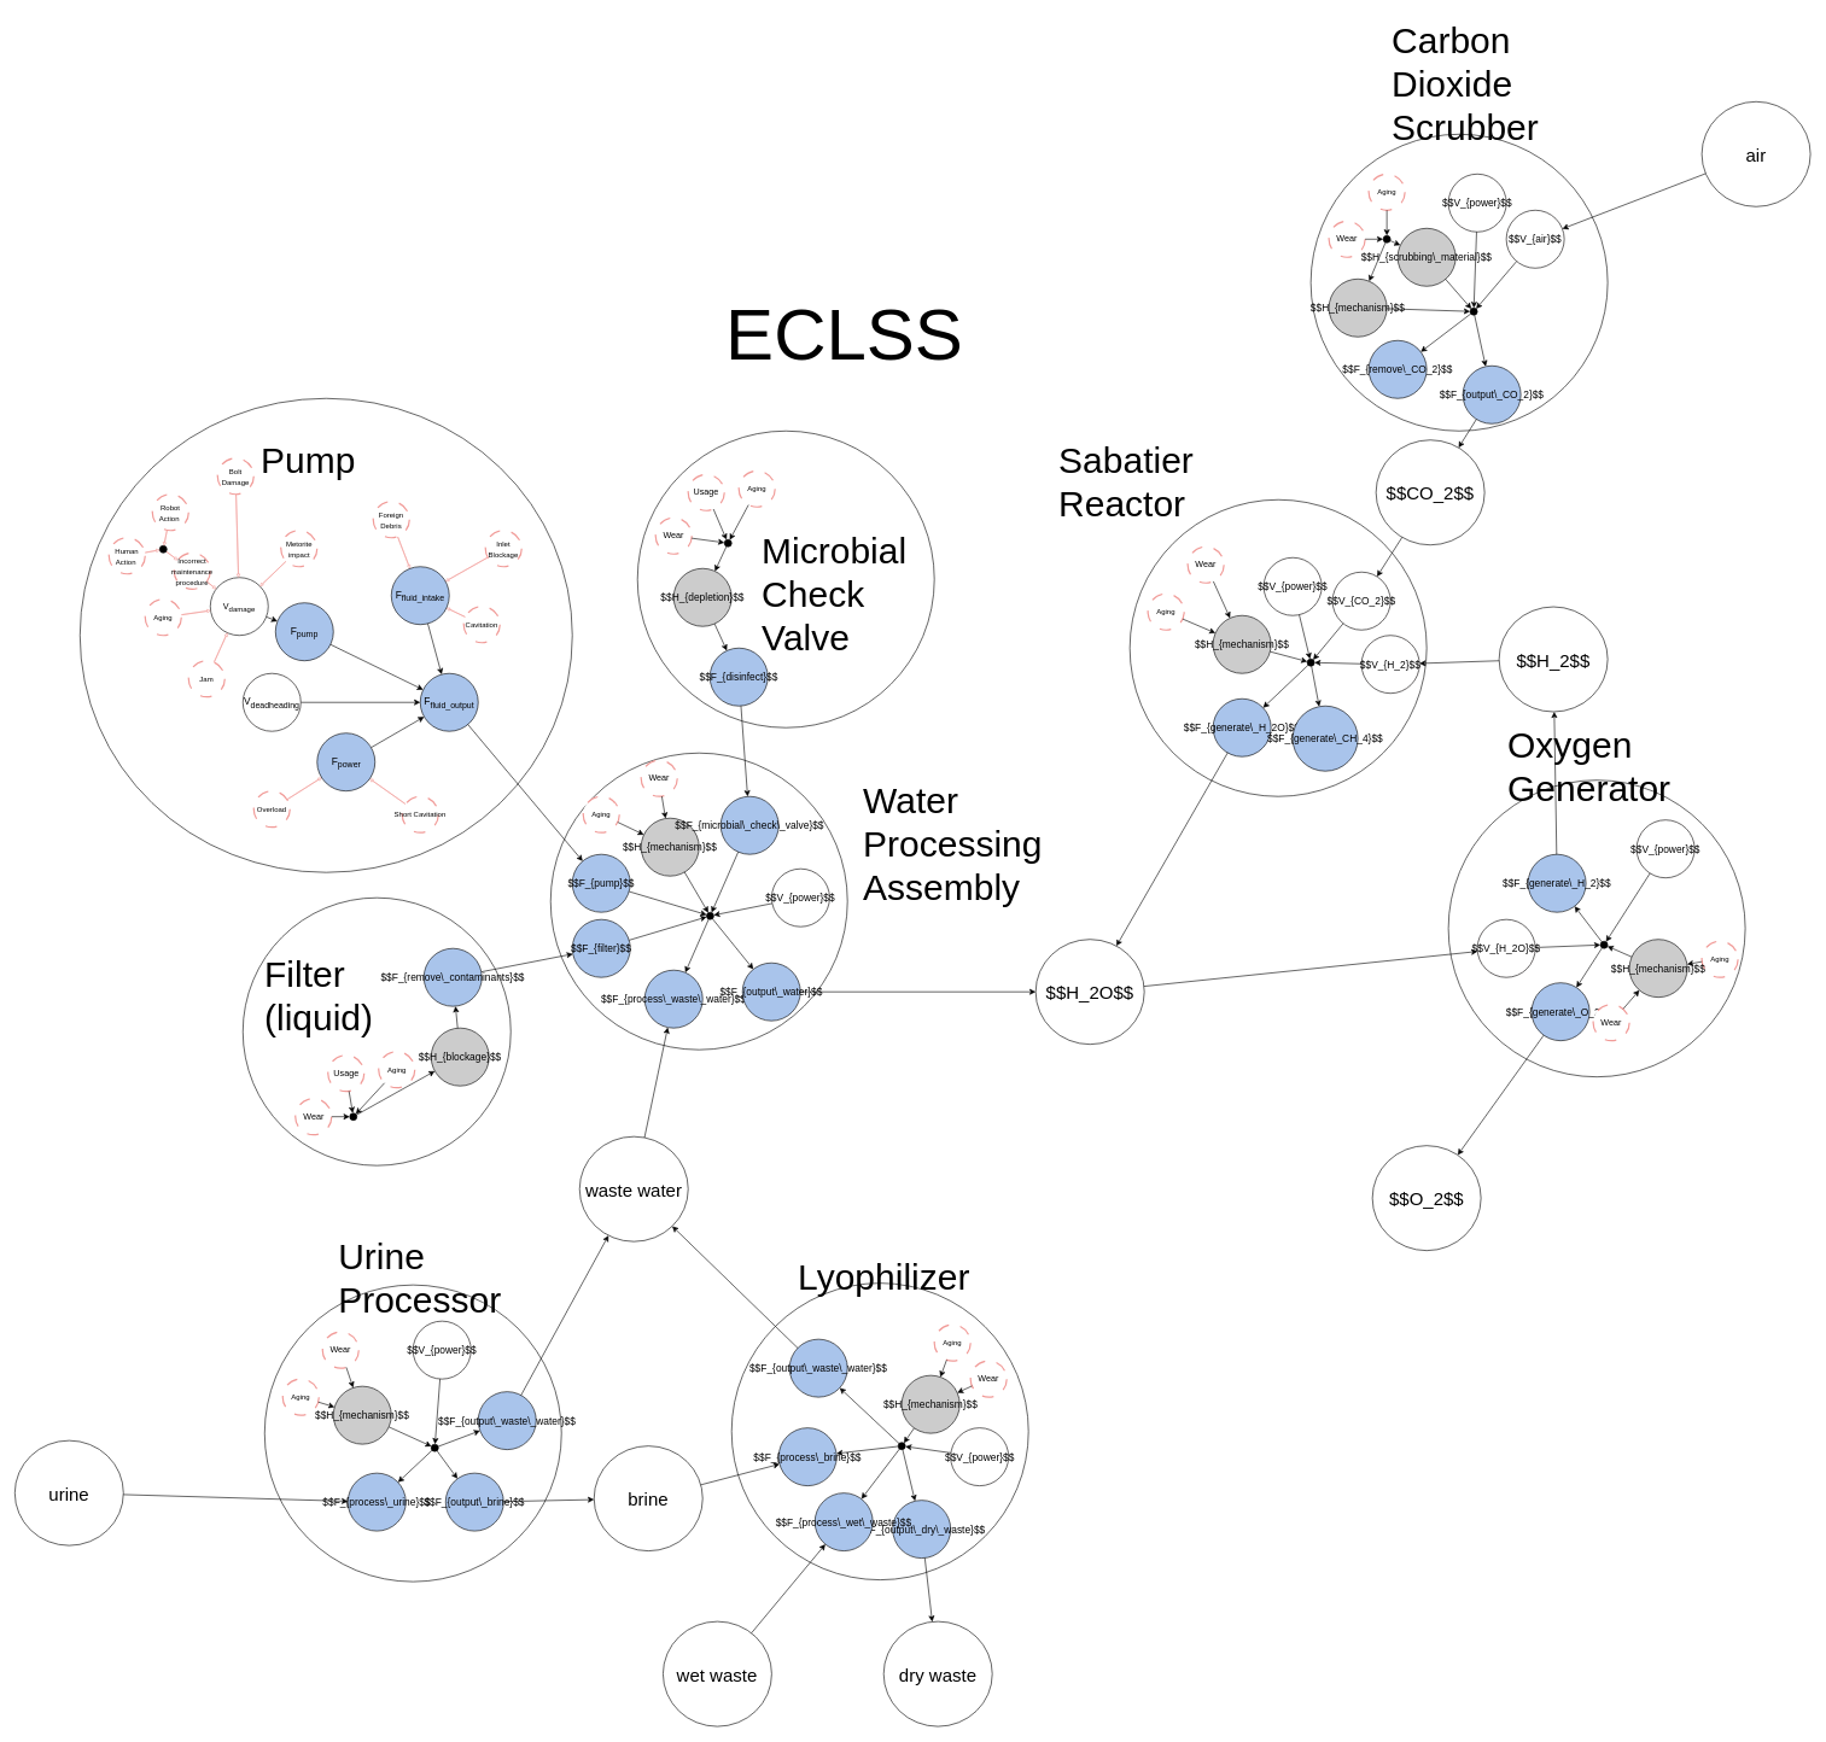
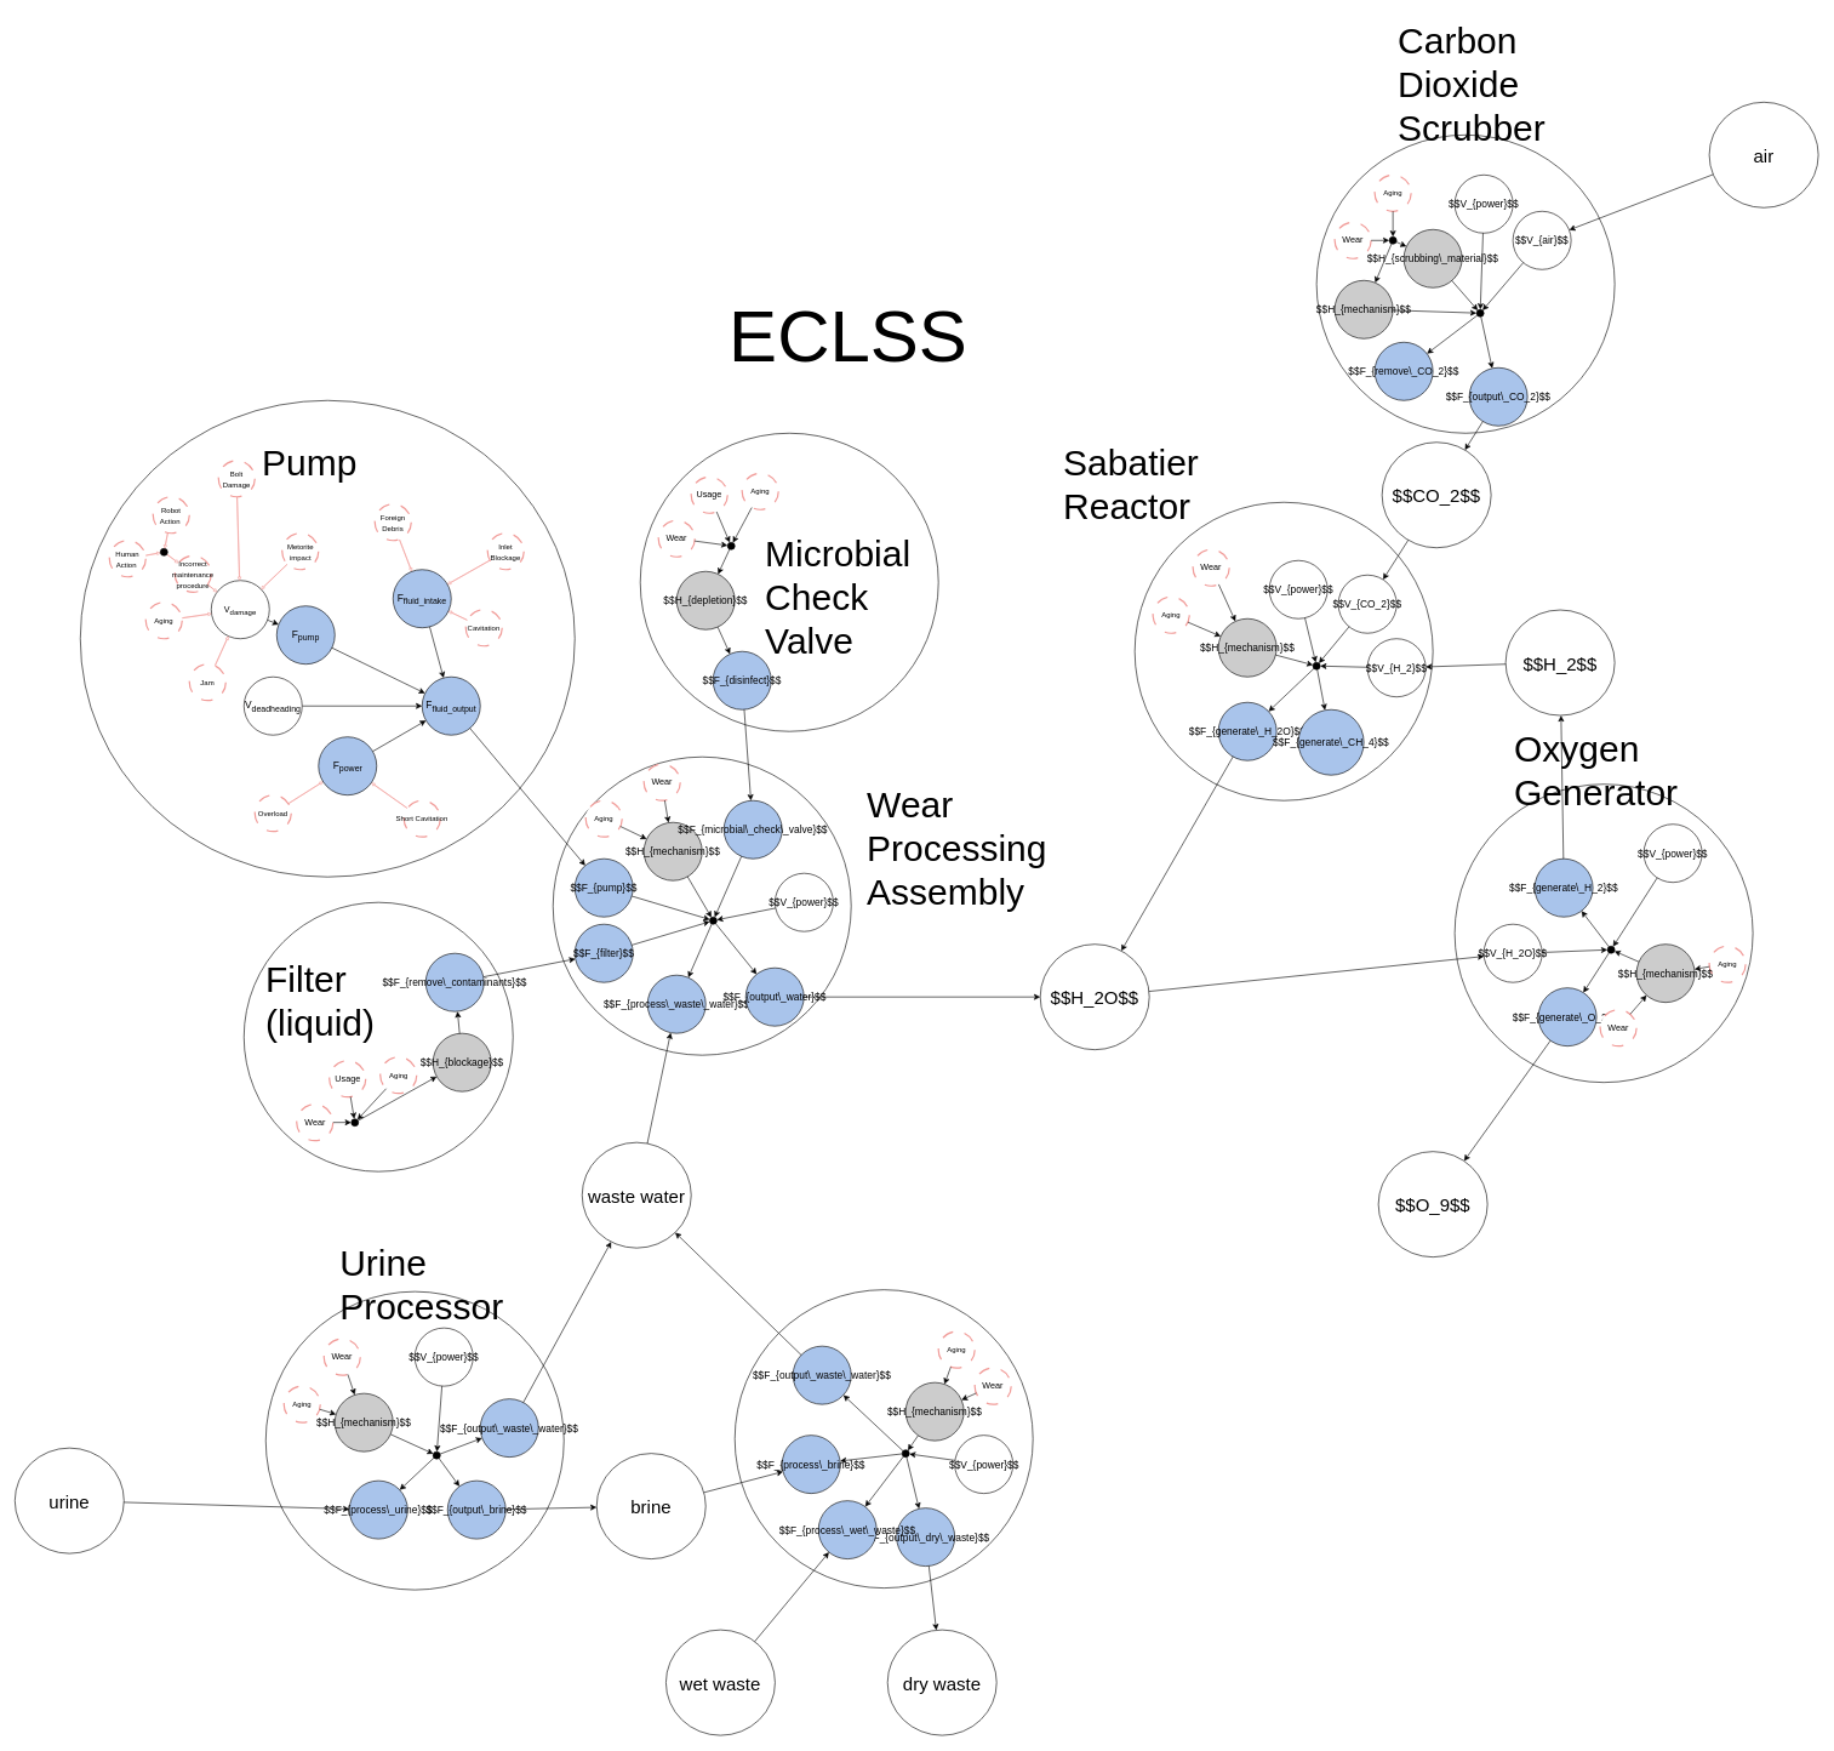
- <mxCell id="45" value="Water Processing Assembly" style="text;whiteSpace=wrap;html=1;fillColor=none;fontSize=50;" vertex="1" parent="1"><mxGeometry x="1190" y="1070" width="270" height="40" as="geometry" /></mxCell>
+ <mxCell id="45" value="Wear Processing Assembly" style="text;whiteSpace=wrap;html=1;fillColor=none;fontSize=50;" vertex="1" parent="1"><mxGeometry x="1190" y="1070" width="270" height="40" as="geometry" /></mxCell>
- <mxCell id="122" value="$$O_2$$" style="ellipse;whiteSpace=wrap;html=1;strokeColor=#000000;fontSize=25;" vertex="1" parent="1"><mxGeometry x="1895" y="1582.5" width="150" height="145" as="geometry" /></mxCell>
+ <mxCell id="122" value="$$O_9$$" style="ellipse;whiteSpace=wrap;html=1;strokeColor=#000000;fontSize=25;" vertex="1" parent="1"><mxGeometry x="1895" y="1582.5" width="150" height="145" as="geometry" /></mxCell>
- <mxCell id="141" value="Lyophilizer" style="text;whiteSpace=wrap;html=1;fillColor=none;fontSize=50;" vertex="1" parent="1"><mxGeometry x="1100" y="1727.5" width="270" height="40" as="geometry" /></mxCell>
